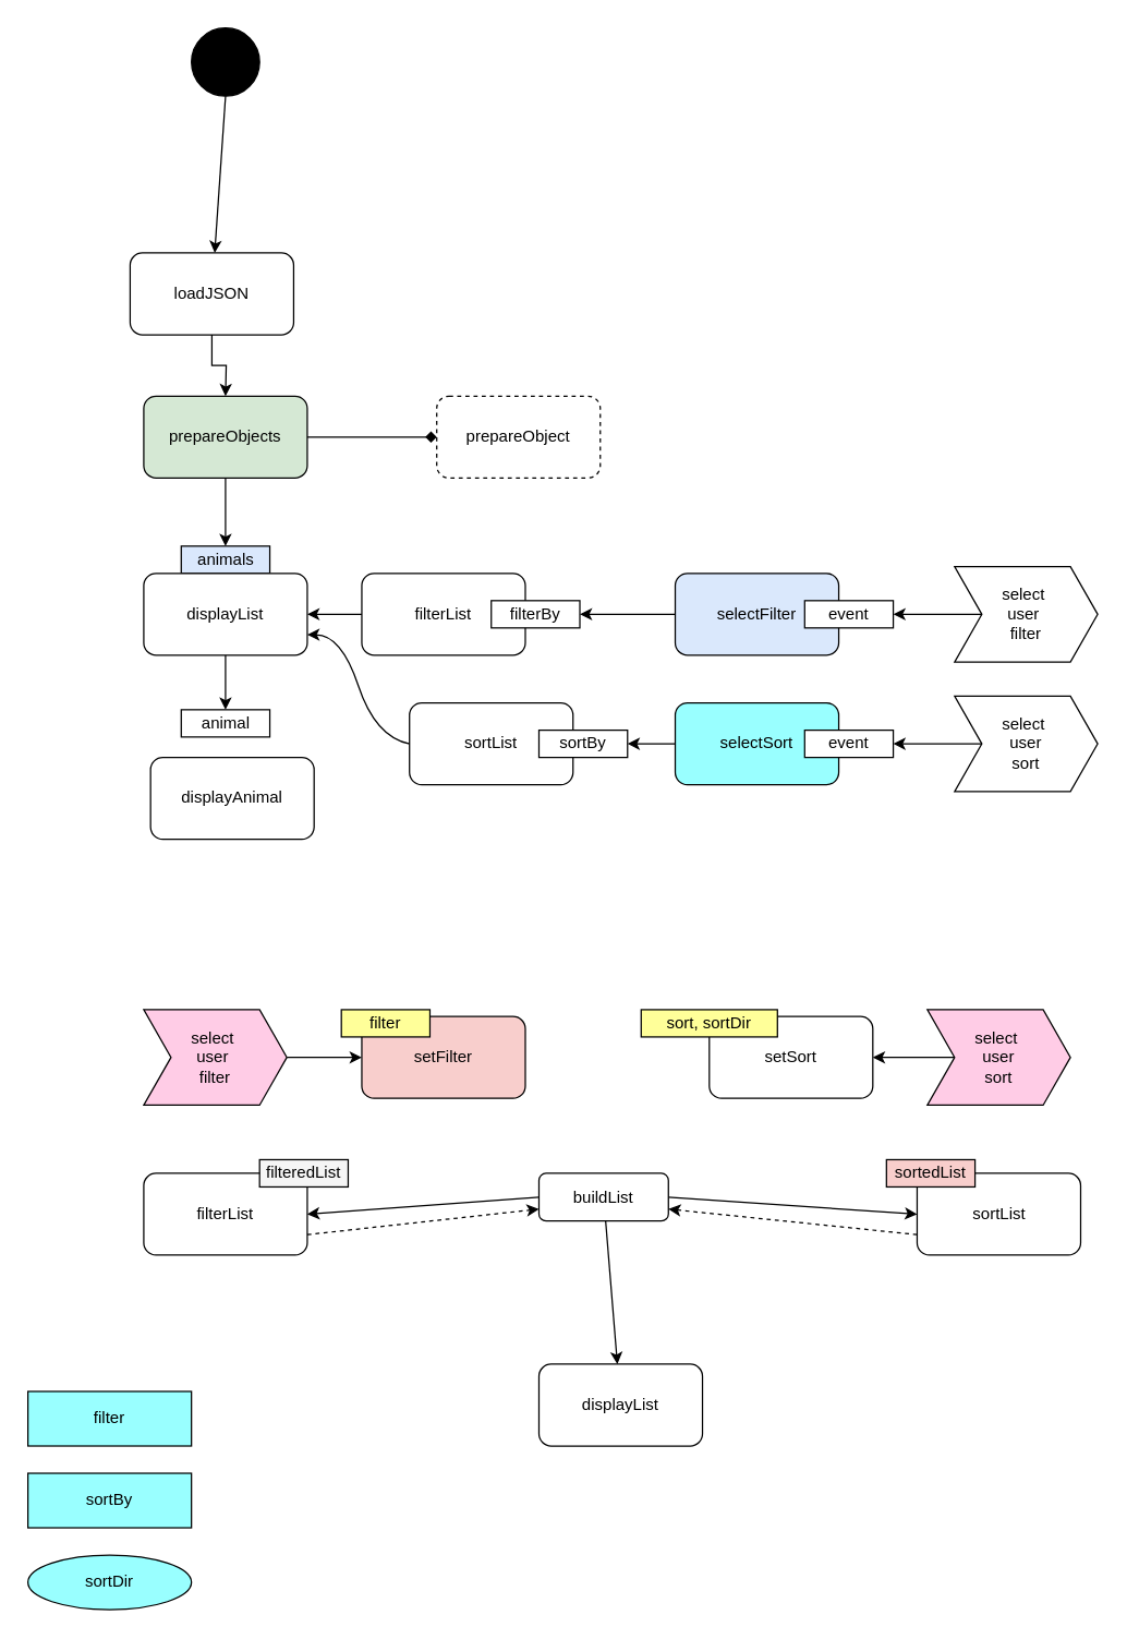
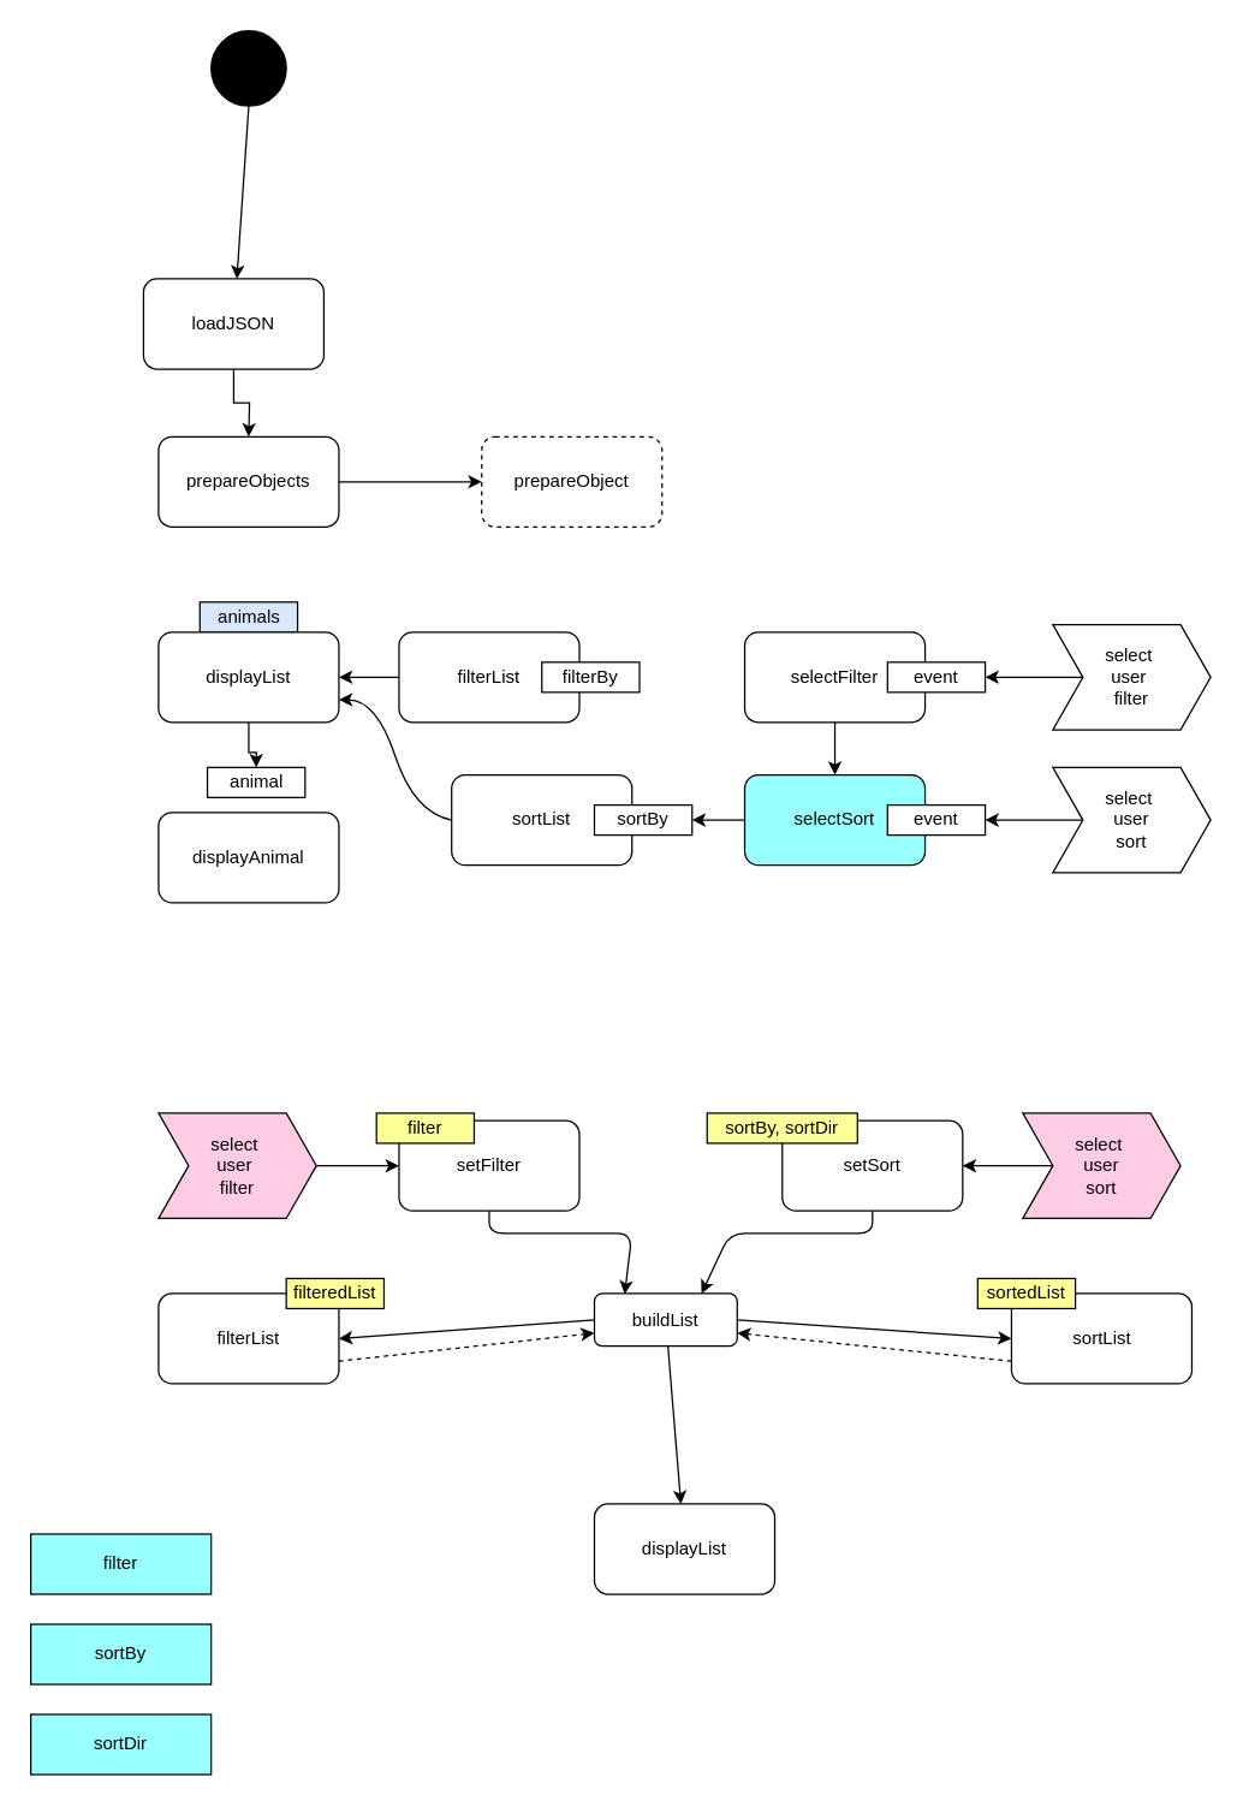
- <mxCell id="8" value="prepareObjects" style="rounded=1;whiteSpace=wrap;html=1;fillColor=#d5e8d4;" parent="1" vertex="1"><mxGeometry x="105" y="290" width="120" height="60" as="geometry" /></mxCell>
+ <mxCell id="8" value="prepareObjects" style="rounded=1;whiteSpace=wrap;html=1;fillColor=#FFFFFF;" parent="1" vertex="1"><mxGeometry x="105" y="290" width="120" height="60" as="geometry" /></mxCell>
- <mxCell id="6" value="" style="edgeStyle=orthogonalEdgeStyle;rounded=0;orthogonalLoop=1;jettySize=auto;html=1;endArrow=diamond;" parent="1" source="8" target="16" edge="1"><mxGeometry relative="1" as="geometry" /></mxCell>
+ <mxCell id="6" value="" style="edgeStyle=orthogonalEdgeStyle;rounded=0;orthogonalLoop=1;jettySize=auto;html=1;" parent="1" source="8" target="16" edge="1"><mxGeometry relative="1" as="geometry" /></mxCell>
- <mxCell id="7" value="" style="edgeStyle=orthogonalEdgeStyle;rounded=0;orthogonalLoop=1;jettySize=auto;html=1;entryX=0.5;entryY=0;entryDx=0;entryDy=0;" parent="1" source="8" target="9" edge="1"><mxGeometry relative="1" as="geometry" /></mxCell>
- <mxCell id="20" value="" style="edgeStyle=orthogonalEdgeStyle;rounded=0;orthogonalLoop=1;jettySize=auto;html=1;" parent="1" source="21" target="17" edge="1"><mxGeometry relative="1" as="geometry" /></mxCell>
+ <mxCell id="20" value="" style="edgeStyle=orthogonalEdgeStyle;rounded=0;orthogonalLoop=1;jettySize=auto;html=1;" parent="1" source="21" target="26" edge="1"><mxGeometry relative="1" as="geometry" /></mxCell>
- <mxCell id="21" value="selectFilter" style="rounded=1;whiteSpace=wrap;html=1;fillColor=#dae8fc;" parent="1" vertex="1"><mxGeometry x="495" y="420" width="120" height="60" as="geometry" /></mxCell>
+ <mxCell id="21" value="selectFilter" style="rounded=1;whiteSpace=wrap;html=1;fillColor=#FFFFFF;" parent="1" vertex="1"><mxGeometry x="495" y="420" width="120" height="60" as="geometry" /></mxCell>
- <mxCell id="13" value="animal" style="rounded=0;whiteSpace=wrap;html=1;fillColor=#FFFFFF;" parent="1" vertex="1"><mxGeometry x="132.5" y="520" width="65" height="20" as="geometry" /></mxCell>
+ <mxCell id="13" value="animal" style="rounded=0;whiteSpace=wrap;html=1;fillColor=#FFFFFF;" parent="1" vertex="1"><mxGeometry x="137.5" y="510" width="65" height="20" as="geometry" /></mxCell>
- <mxCell id="12" value="displayAnimal" style="rounded=1;whiteSpace=wrap;html=1;fillColor=#FFFFFF;" parent="1" vertex="1"><mxGeometry x="110" y="555" width="120" height="60" as="geometry" /></mxCell>
+ <mxCell id="12" value="displayAnimal" style="rounded=1;whiteSpace=wrap;html=1;fillColor=#FFFFFF;" parent="1" vertex="1"><mxGeometry x="105" y="540" width="120" height="60" as="geometry" /></mxCell>
- <mxCell id="54" value="sort, sortDir" style="rounded=0;whiteSpace=wrap;html=1;fillColor=#FFFF99;" vertex="1" parent="1"><mxGeometry x="470" y="740" width="100" height="20" as="geometry" /></mxCell>
+ <mxCell id="54" value="sortBy, sortDir" style="rounded=0;whiteSpace=wrap;html=1;fillColor=#FFFF99;" vertex="1" parent="1"><mxGeometry x="470" y="740" width="100" height="20" as="geometry" /></mxCell>
- <mxCell id="36" value="setFilter" style="rounded=1;whiteSpace=wrap;html=1;fillColor=#f8cecc;" parent="1" vertex="1"><mxGeometry x="265" y="745" width="120" height="60" as="geometry" /></mxCell>
+ <mxCell id="36" value="setFilter" style="rounded=1;whiteSpace=wrap;html=1;fillColor=#FFFFFF;" parent="1" vertex="1"><mxGeometry x="265" y="745" width="120" height="60" as="geometry" /></mxCell>
+ <mxCell id="35" value="" style="edgeStyle=none;html=1;entryX=0.212;entryY=0.01;entryDx=0;entryDy=0;entryPerimeter=0;" parent="1" source="36" target="42" edge="1"><mxGeometry relative="1" as="geometry"><mxPoint x="420" y="840" as="targetPoint" /><Array as="points"><mxPoint x="325" y="820" /><mxPoint x="420" y="820" /></Array></mxGeometry></mxCell>
+ <mxCell id="37" style="edgeStyle=none;html=1;entryX=0.75;entryY=0;entryDx=0;entryDy=0;" parent="1" source="38" target="42" edge="1"><mxGeometry relative="1" as="geometry"><Array as="points"><mxPoint x="580" y="820" /><mxPoint x="485" y="820" /></Array></mxGeometry></mxCell>
- <mxCell id="44" value="filteredList" style="rounded=0;whiteSpace=wrap;html=1;fillColor=#f5f5f5;" parent="1" vertex="1"><mxGeometry x="190" y="850" width="65" height="20" as="geometry" /></mxCell>
+ <mxCell id="44" value="filteredList" style="rounded=0;whiteSpace=wrap;html=1;fillColor=#FFFF99;" parent="1" vertex="1"><mxGeometry x="190" y="850" width="65" height="20" as="geometry" /></mxCell>
- <mxCell id="53" value="sortedList" style="rounded=0;whiteSpace=wrap;html=1;fillColor=#f8cecc;" vertex="1" parent="1"><mxGeometry x="650" y="850" width="65" height="20" as="geometry" /></mxCell>
+ <mxCell id="53" value="sortedList" style="rounded=0;whiteSpace=wrap;html=1;fillColor=#FFFF99;" vertex="1" parent="1"><mxGeometry x="650" y="850" width="65" height="20" as="geometry" /></mxCell>
- <mxCell id="51" value="sortDir" style="ellipse;whiteSpace=wrap;html=1;fillColor=#99FFFF;" parent="1" vertex="1"><mxGeometry x="20" y="1140" width="120" height="40" as="geometry" /></mxCell>
+ <mxCell id="51" value="sortDir" style="rounded=0;whiteSpace=wrap;html=1;fillColor=#99FFFF;" parent="1" vertex="1"><mxGeometry x="20" y="1140" width="120" height="40" as="geometry" /></mxCell>
